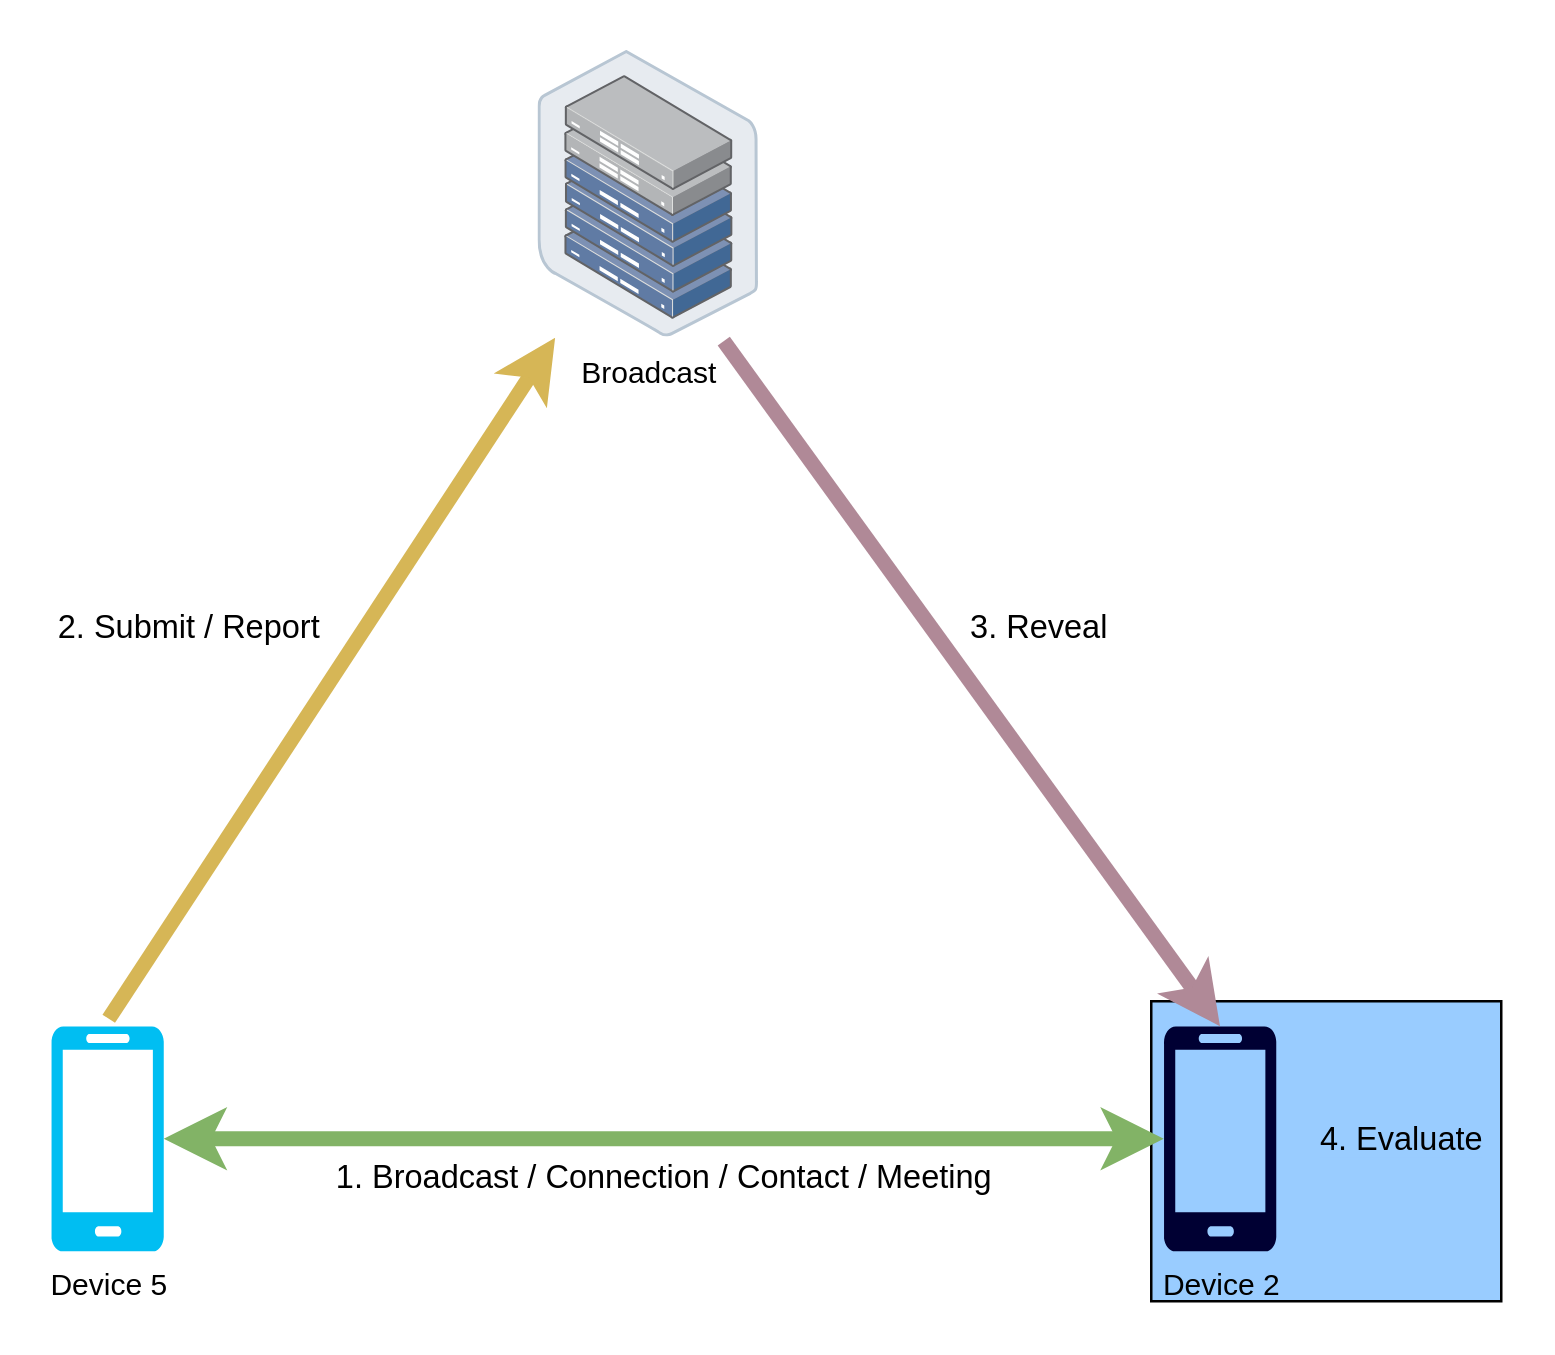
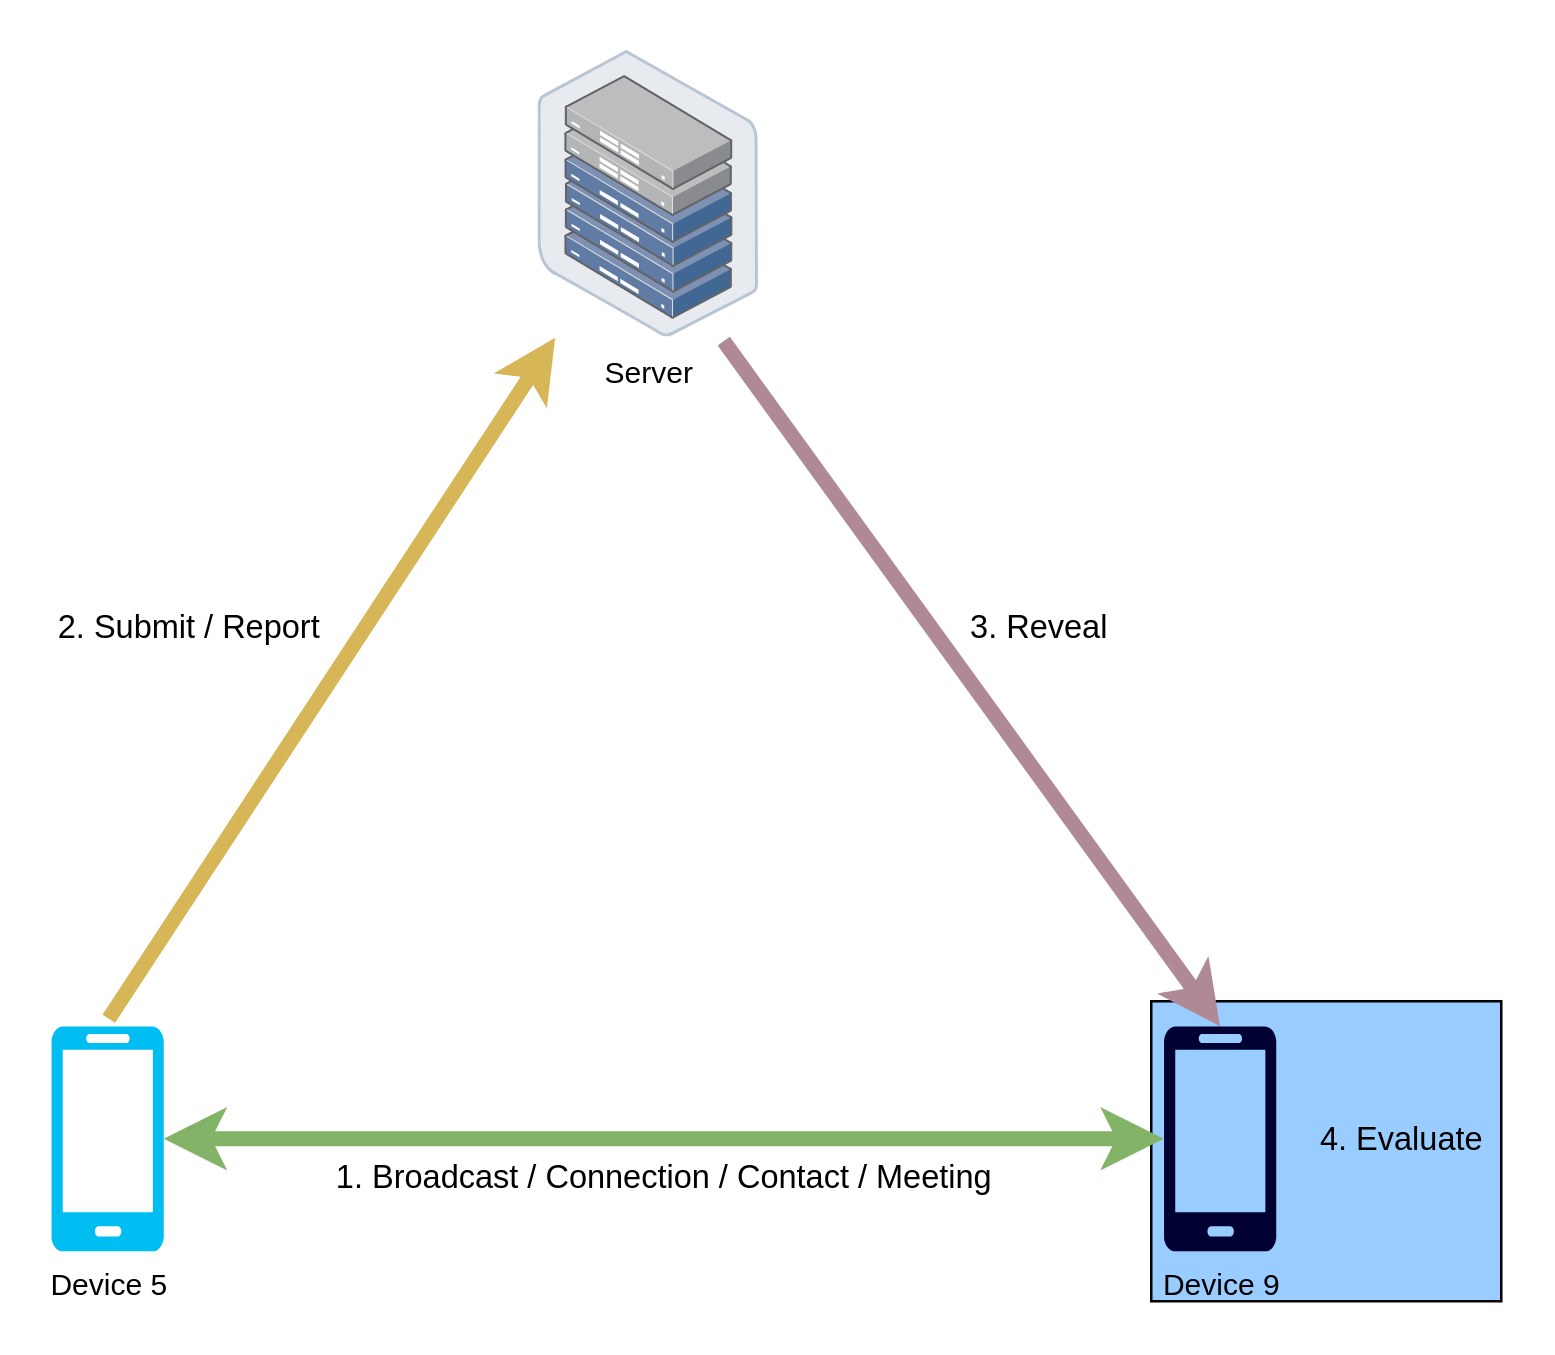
- <mxCell id="3" value="Broadcast" style="points=[];aspect=fixed;html=1;align=center;shadow=0;dashed=0;image;image=img/lib/allied_telesis/storage/Datacenter_Server_Half_Rack_ToR.svg;" vertex="1" parent="1"><mxGeometry x="215" y="20" width="88.2" height="114.6" as="geometry" /></mxCell>
+ <mxCell id="3" value="Server" style="points=[];aspect=fixed;html=1;align=center;shadow=0;dashed=0;image;image=img/lib/allied_telesis/storage/Datacenter_Server_Half_Rack_ToR.svg;" vertex="1" parent="1"><mxGeometry x="215" y="20" width="88.2" height="114.6" as="geometry" /></mxCell>
- <mxCell id="6" value="&lt;div&gt;Device 2&lt;/div&gt;" style="verticalLabelPosition=bottom;html=1;verticalAlign=top;align=center;strokeColor=none;fillColor=#000033;shape=mxgraph.azure.mobile;pointerEvents=1;" vertex="1" parent="1"><mxGeometry x="465" y="410" width="45" height="90" as="geometry" /></mxCell>
+ <mxCell id="6" value="&lt;div&gt;Device 9&lt;/div&gt;" style="verticalLabelPosition=bottom;html=1;verticalAlign=top;align=center;strokeColor=none;fillColor=#000033;shape=mxgraph.azure.mobile;pointerEvents=1;" vertex="1" parent="1"><mxGeometry x="465" y="410" width="45" height="90" as="geometry" /></mxCell>
